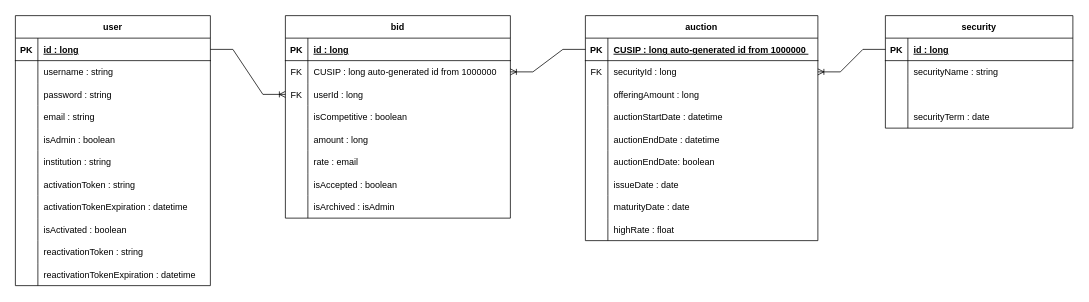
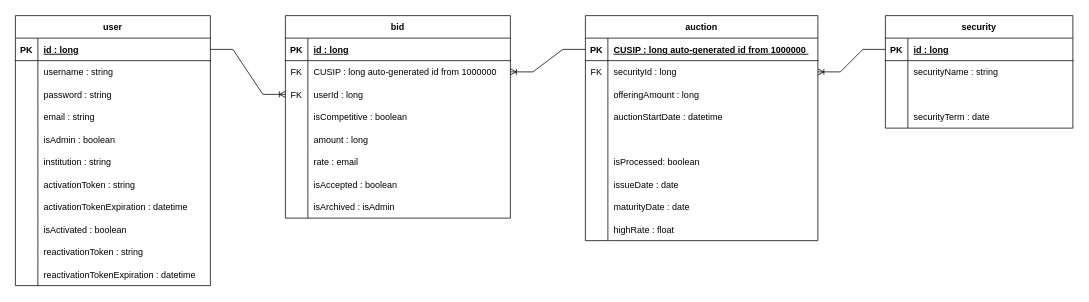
- <mxCell id="88" value="auctionEndDate : datetime" style="shape=partialRectangle;overflow=hidden;connectable=0;fillColor=none;top=0;left=0;bottom=0;right=0;align=left;spacingLeft=6;" vertex="1" parent="86"><mxGeometry x="30" width="280" height="30" as="geometry"><mxRectangle width="280" height="30" as="alternateBounds" /></mxGeometry></mxCell>
- <mxCell id="91" value="auctionEndDate: boolean" style="shape=partialRectangle;overflow=hidden;connectable=0;fillColor=none;top=0;left=0;bottom=0;right=0;align=left;spacingLeft=6;" vertex="1" parent="89"><mxGeometry x="30" width="280" height="30" as="geometry"><mxRectangle width="280" height="30" as="alternateBounds" /></mxGeometry></mxCell>
+ <mxCell id="91" value="isProcessed: boolean" style="shape=partialRectangle;overflow=hidden;connectable=0;fillColor=none;top=0;left=0;bottom=0;right=0;align=left;spacingLeft=6;" vertex="1" parent="89"><mxGeometry x="30" width="280" height="30" as="geometry"><mxRectangle width="280" height="30" as="alternateBounds" /></mxGeometry></mxCell>
